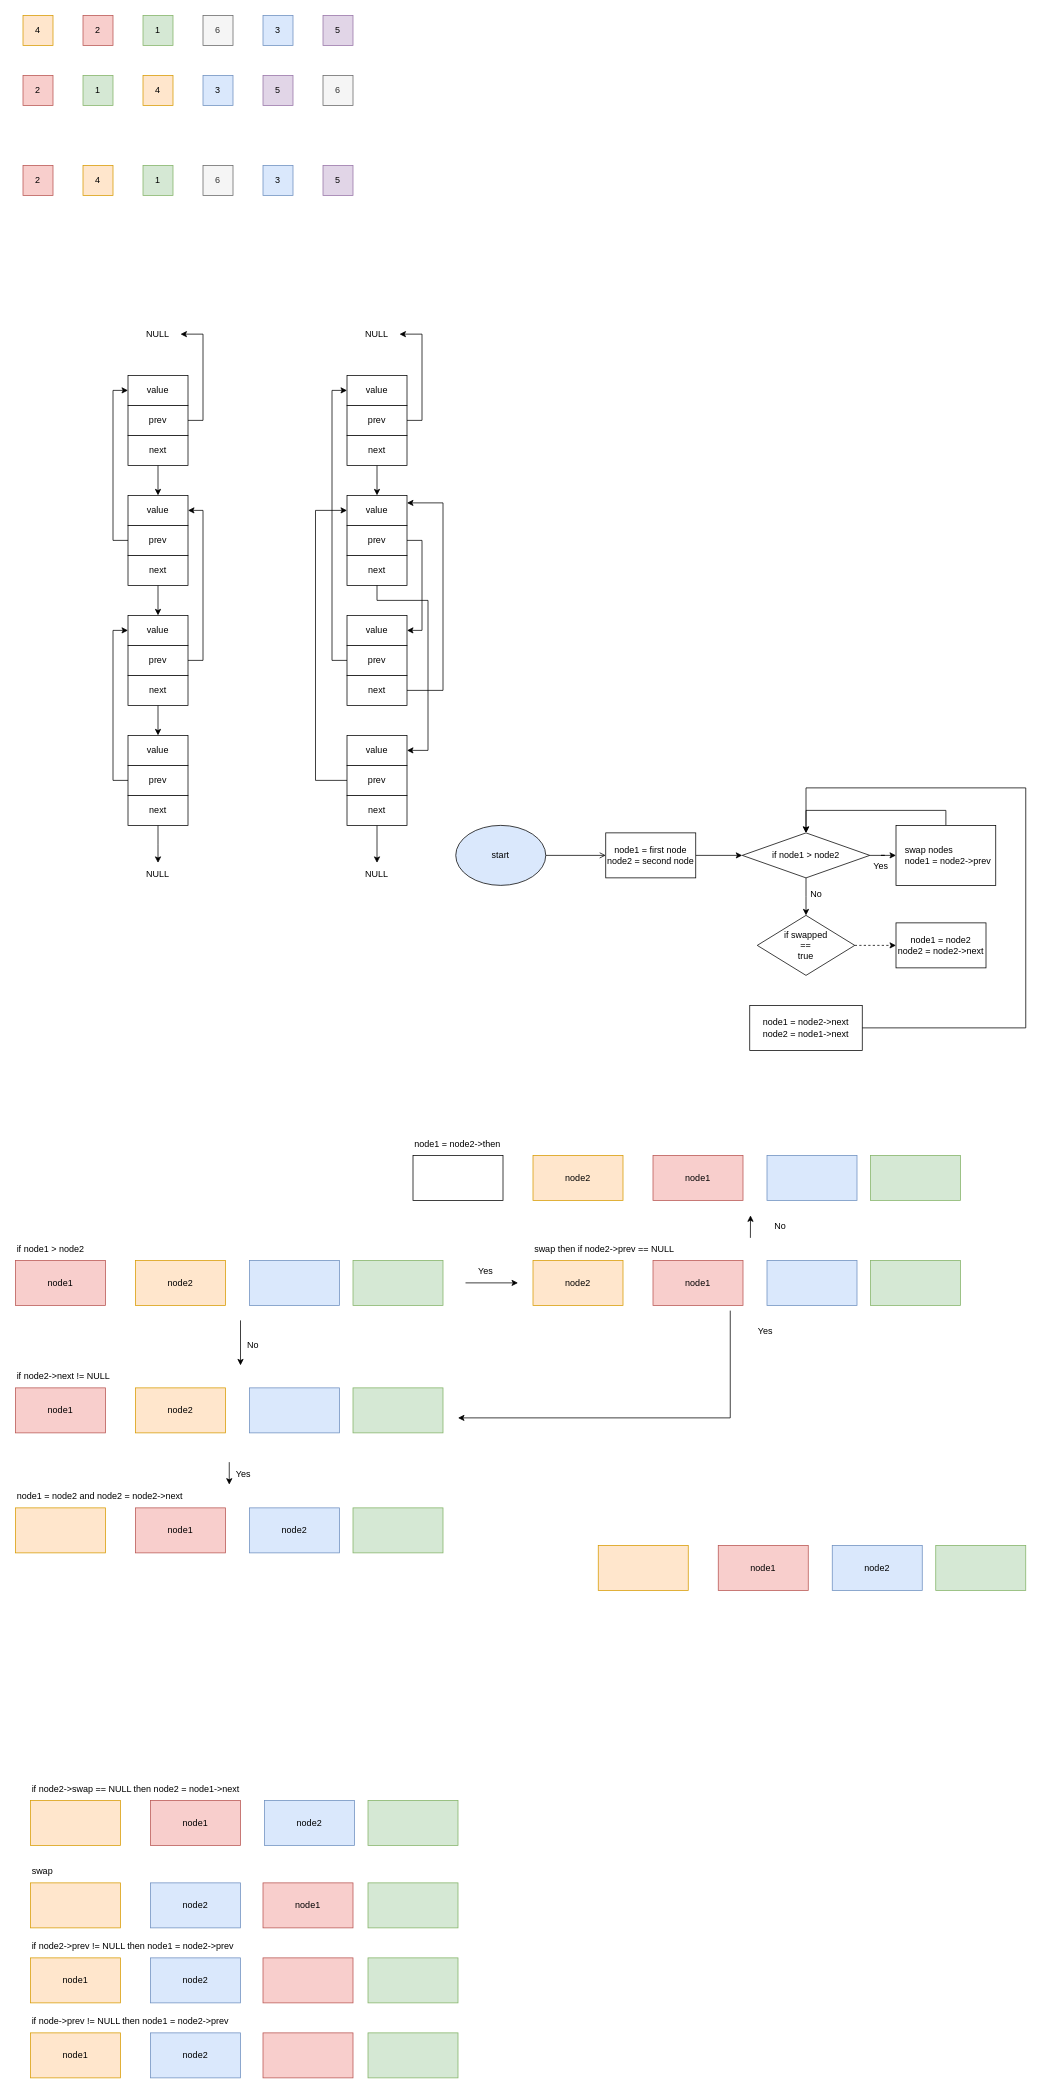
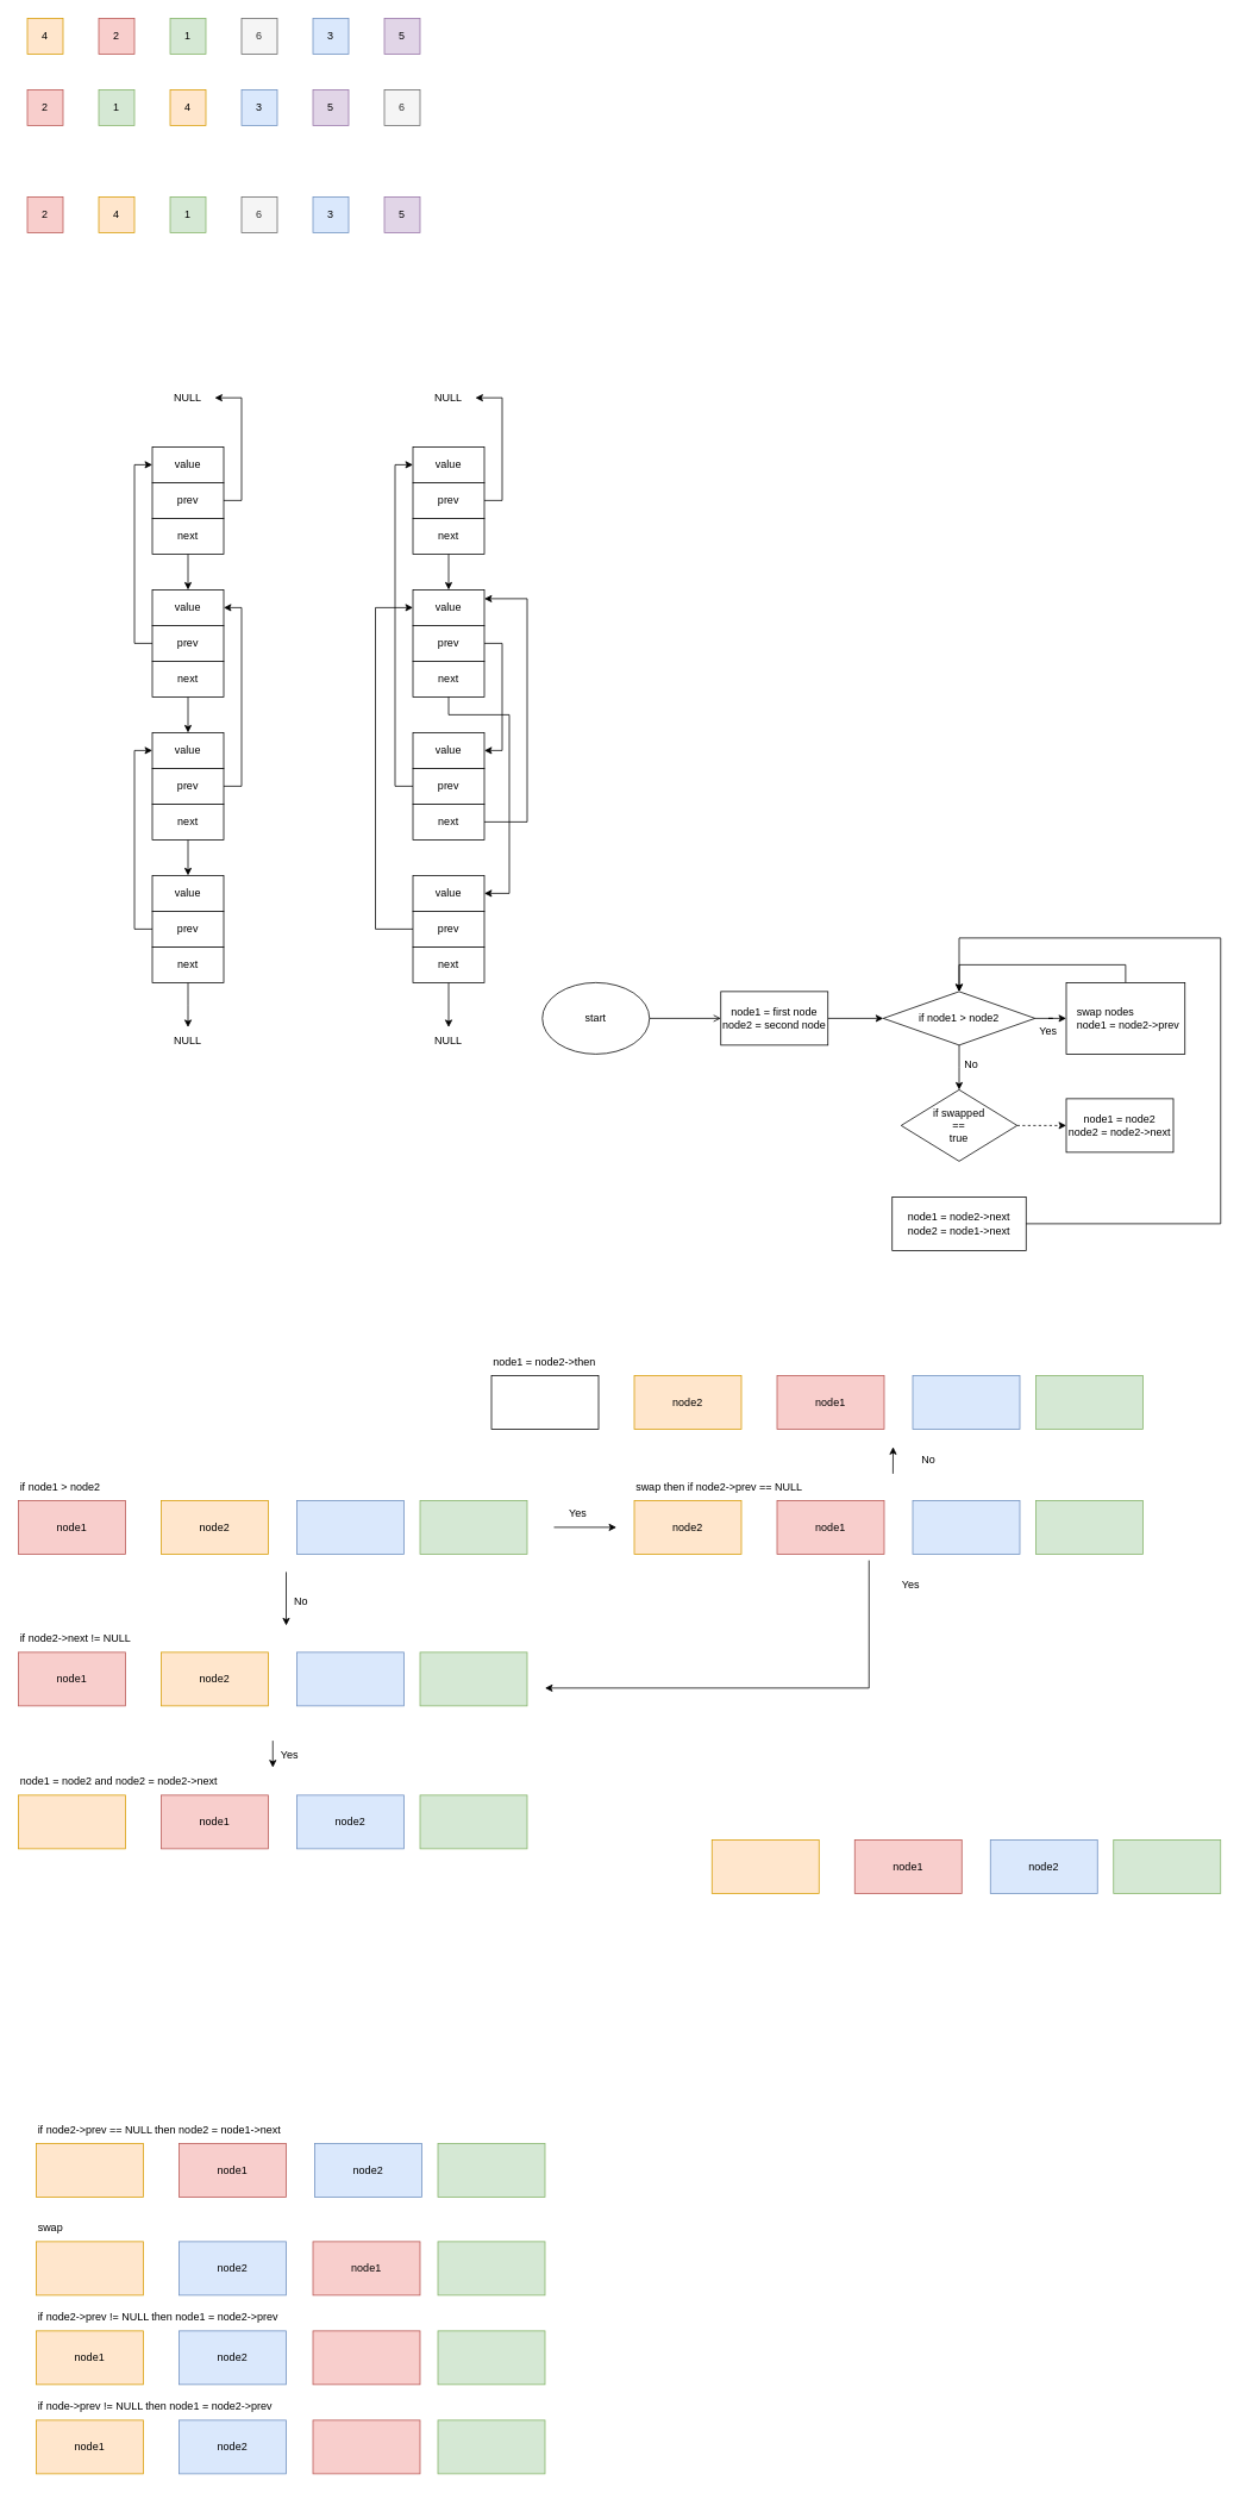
- <mxCell id="67" value="start" style="ellipse;whiteSpace=wrap;html=1;fillColor=#dae8fc;" vertex="1" parent="1"><mxGeometry x="607" y="1100" width="120" height="80" as="geometry" /></mxCell>
+ <mxCell id="67" value="start" style="ellipse;whiteSpace=wrap;html=1;" vertex="1" parent="1"><mxGeometry x="607" y="1100" width="120" height="80" as="geometry" /></mxCell>
- <mxCell id="87" value="if node2-&amp;gt;swap == NULL then node2 = node1-&amp;gt;next" style="text;html=1;strokeColor=none;fillColor=none;align=left;verticalAlign=middle;whiteSpace=wrap;rounded=0;" vertex="1" parent="1"><mxGeometry x="40" y="2370" width="350" height="30" as="geometry" /></mxCell>
+ <mxCell id="87" value="if node2-&amp;gt;prev == NULL then node2 = node1-&amp;gt;next" style="text;html=1;strokeColor=none;fillColor=none;align=left;verticalAlign=middle;whiteSpace=wrap;rounded=0;" vertex="1" parent="1"><mxGeometry x="40" y="2370" width="350" height="30" as="geometry" /></mxCell>
